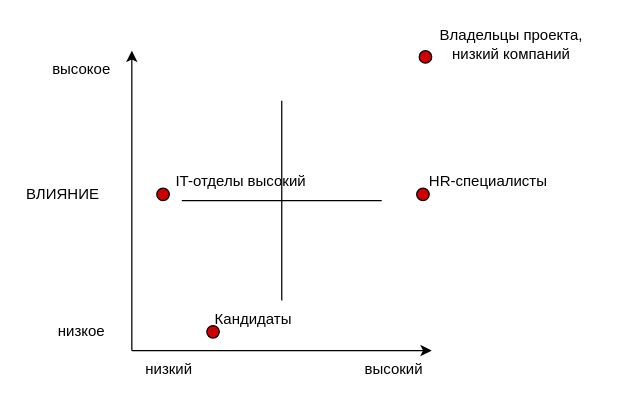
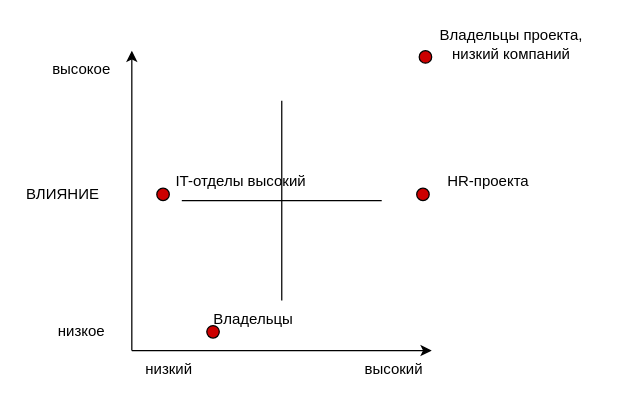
- <mxCell id="14" value="HR-специалисты" style="text;html=1;align=center;verticalAlign=middle;whiteSpace=wrap;rounded=0;" vertex="1" parent="1"><mxGeometry x="333" y="130" width="115" height="30" as="geometry" /></mxCell>
+ <mxCell id="14" value="HR-проекта" style="text;html=1;align=center;verticalAlign=middle;whiteSpace=wrap;rounded=0;" vertex="1" parent="1"><mxGeometry x="333" y="130" width="115" height="30" as="geometry" /></mxCell>
- <mxCell id="18" value="Кандидаты" style="text;html=1;align=center;verticalAlign=middle;whiteSpace=wrap;rounded=0;" vertex="1" parent="1"><mxGeometry x="145" y="240" width="115" height="30" as="geometry" /></mxCell>
+ <mxCell id="18" value="Владельцы" style="text;html=1;align=center;verticalAlign=middle;whiteSpace=wrap;rounded=0;" vertex="1" parent="1"><mxGeometry x="145" y="240" width="115" height="30" as="geometry" /></mxCell>
